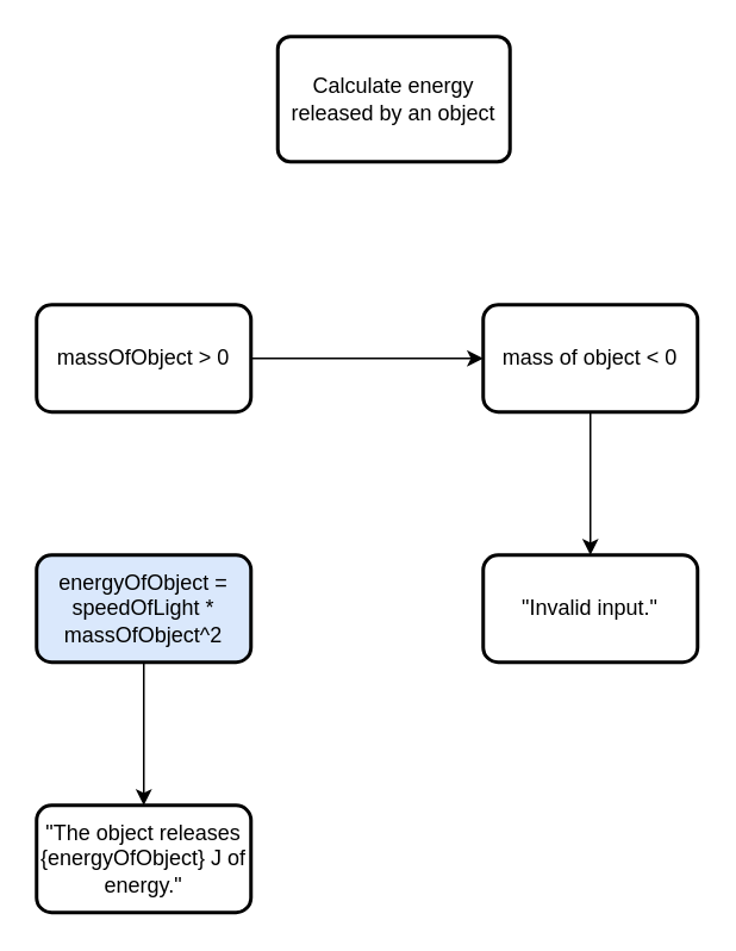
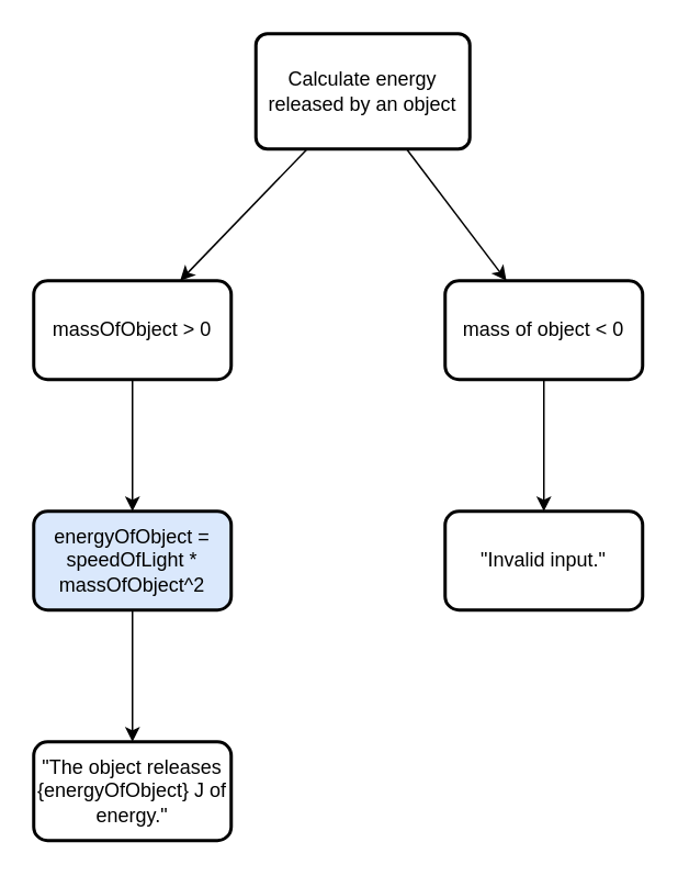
+ <mxCell id="2" value="" style="edgeStyle=none;html=1;" edge="1" parent="1" source="4" target="6"><mxGeometry relative="1" as="geometry" /></mxCell>
+ <mxCell id="3" value="" style="edgeStyle=none;html=1;" edge="1" parent="1" source="4" target="8"><mxGeometry relative="1" as="geometry" /></mxCell>
- <mxCell id="5" value="" style="edgeStyle=none;html=1;" edge="1" parent="1" source="6" target="8"><mxGeometry relative="1" as="geometry" /></mxCell>
+ <mxCell id="5" value="" style="edgeStyle=none;html=1;" edge="1" parent="1" source="6" target="10"><mxGeometry relative="1" as="geometry" /></mxCell>
